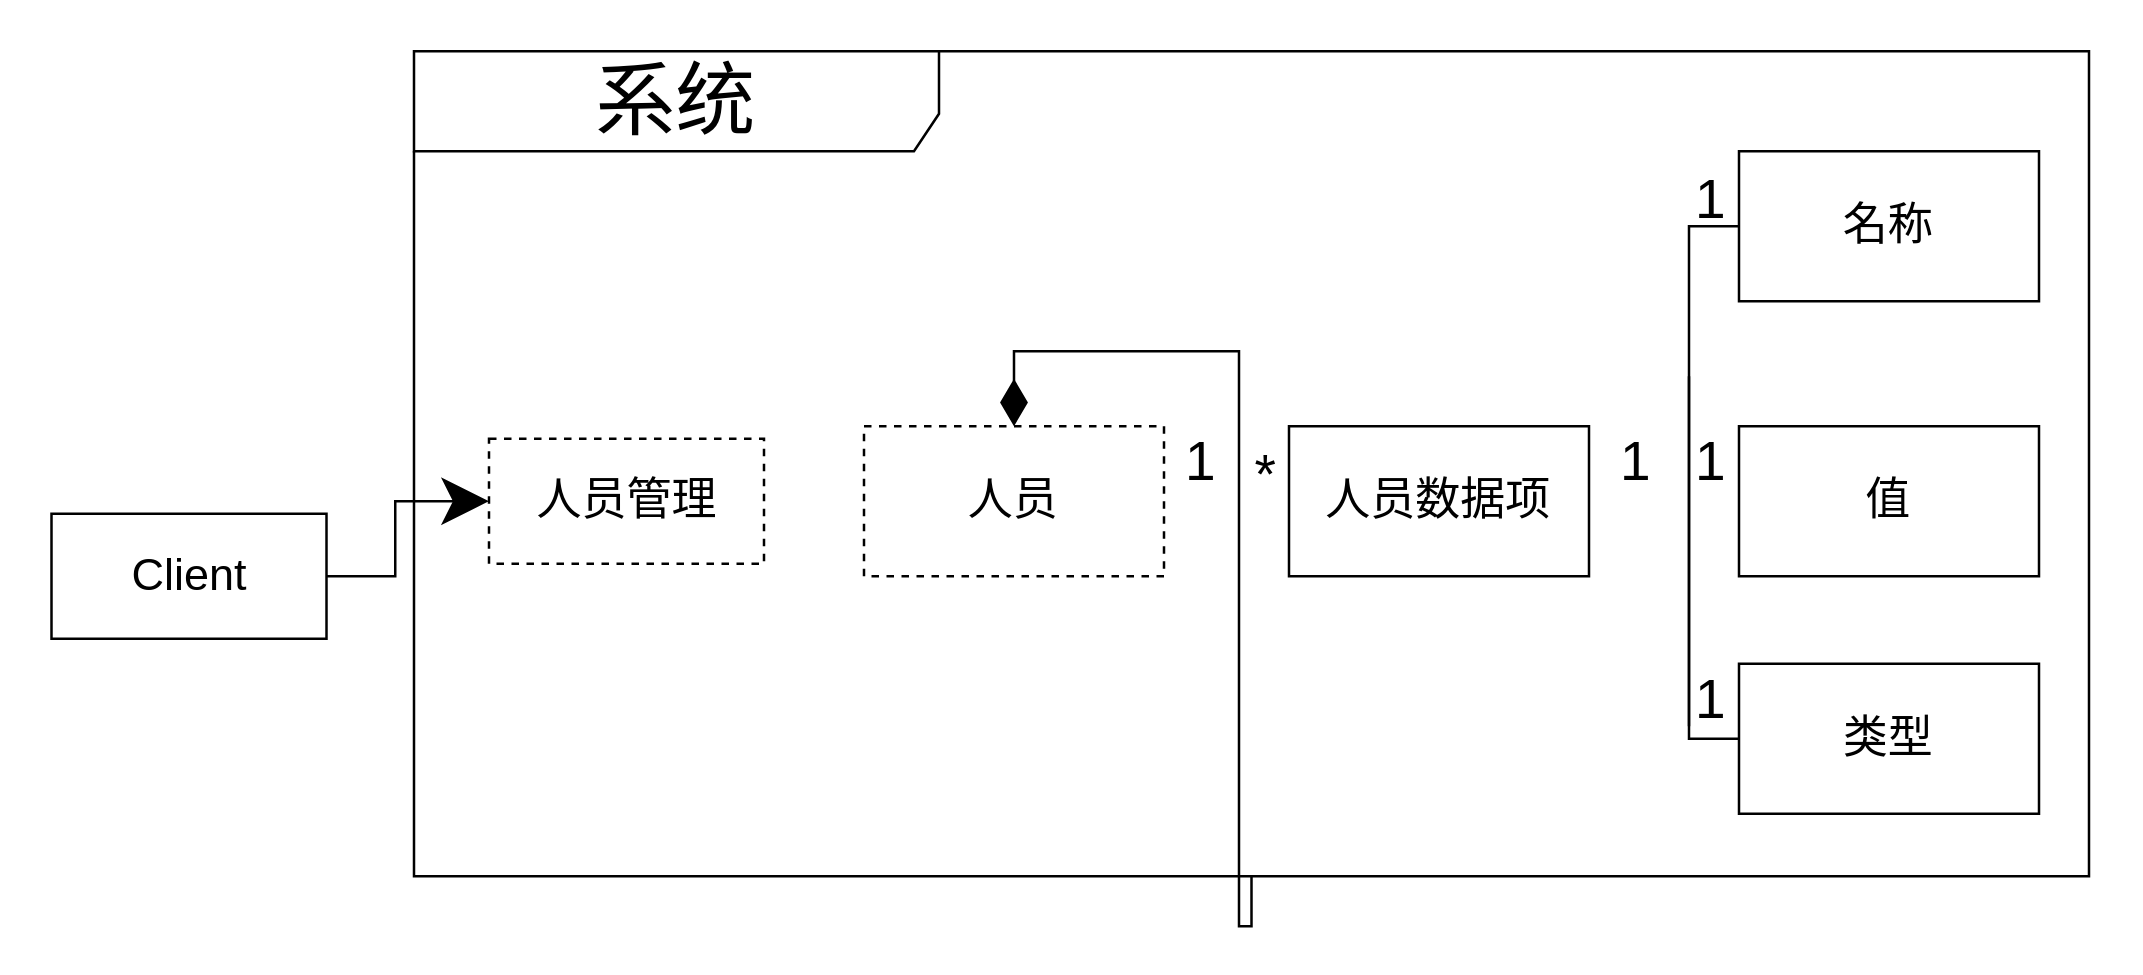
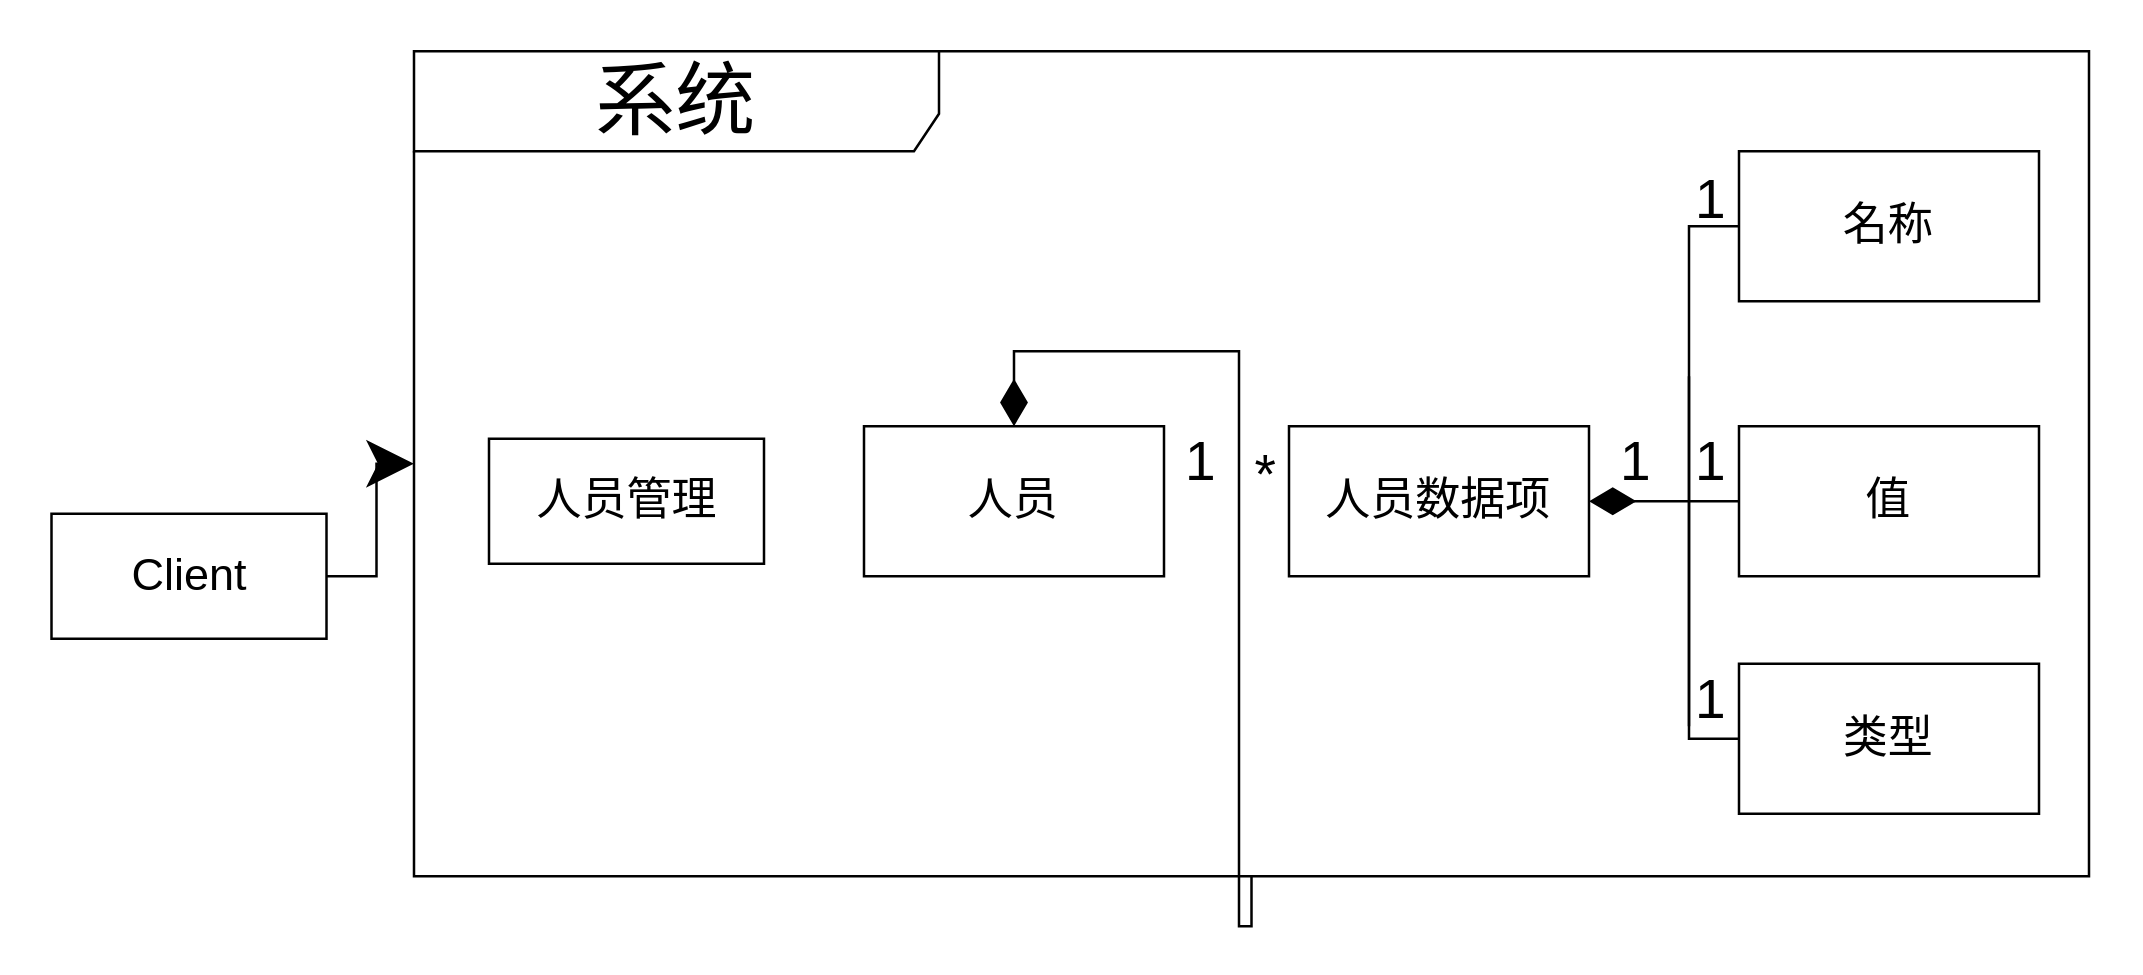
- <mxCell id="18" value="人员管理" style="html=1;fontSize=18;dashed=1;" parent="1" vertex="1"><mxGeometry x="195" y="175" width="110" height="50" as="geometry" /></mxCell>
+ <mxCell id="18" value="人员管理" style="html=1;fontSize=18;" parent="1" vertex="1"><mxGeometry x="195" y="175" width="110" height="50" as="geometry" /></mxCell>
- <mxCell id="3" value="&lt;font style=&quot;font-size: 18px&quot;&gt;人员&lt;/font&gt;" style="rounded=0;whiteSpace=wrap;html=1;dashed=1;" parent="1" vertex="1"><mxGeometry x="345" y="170" width="120" height="60" as="geometry" /></mxCell>
+ <mxCell id="3" value="&lt;font style=&quot;font-size: 18px&quot;&gt;人员&lt;/font&gt;" style="rounded=0;whiteSpace=wrap;html=1;" parent="1" vertex="1"><mxGeometry x="345" y="170" width="120" height="60" as="geometry" /></mxCell>
+ <mxCell id="10" style="edgeStyle=orthogonalEdgeStyle;rounded=0;orthogonalLoop=1;jettySize=auto;html=1;entryX=0;entryY=0.5;entryDx=0;entryDy=0;startArrow=diamondThin;startFill=1;endSize=16;startSize=16;endArrow=none;endFill=0;exitX=1;exitY=0.5;exitDx=0;exitDy=0;" parent="1" source="6" target="9" edge="1"><mxGeometry x="-160" y="15" as="geometry"><Array as="points"><mxPoint x="655" y="200" /><mxPoint x="655" y="200" /></Array></mxGeometry></mxCell>
- <mxCell id="19" style="edgeStyle=orthogonalEdgeStyle;rounded=0;orthogonalLoop=1;jettySize=auto;html=1;endSize=16;startSize=16;" parent="1" source="20" target="18" edge="1"><mxGeometry relative="1" as="geometry" /></mxCell>
+ <mxCell id="19" style="edgeStyle=orthogonalEdgeStyle;rounded=0;orthogonalLoop=1;jettySize=auto;html=1;endSize=16;startSize=16;" parent="1" source="20" target="2" edge="1"><mxGeometry relative="1" as="geometry" /></mxCell>
